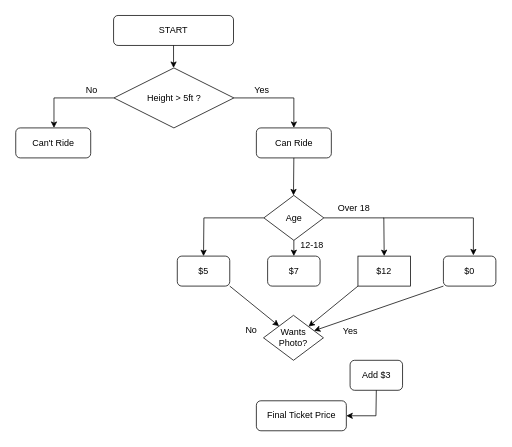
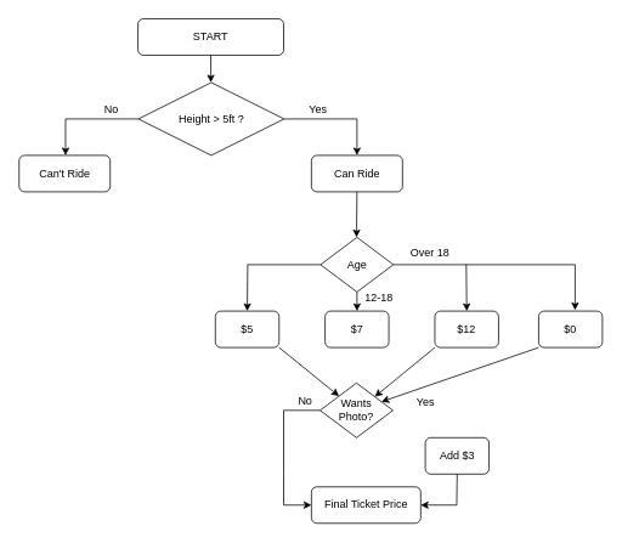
- <mxCell id="17" value="$12" style="whiteSpace=wrap;html=1;rounded=0;" vertex="1" parent="1"><mxGeometry x="477" y="341" width="70" height="40" as="geometry" /></mxCell>
+ <mxCell id="17" value="$12" style="rounded=1;whiteSpace=wrap;html=1;" vertex="1" parent="1"><mxGeometry x="477" y="341" width="70" height="40" as="geometry" /></mxCell>
+ <mxCell id="24" value="" style="endArrow=classic;html=1;rounded=0;exitX=0;exitY=0.5;exitDx=0;exitDy=0;entryX=0;entryY=0.5;entryDx=0;entryDy=0;" edge="1" parent="1" source="22" target="25"><mxGeometry width="50" height="50" relative="1" as="geometry"><mxPoint x="351" y="350" as="sourcePoint" /><mxPoint x="351" y="570" as="targetPoint" /><Array as="points"><mxPoint x="311" y="450" /><mxPoint x="311" y="520" /><mxPoint x="311" y="554" /></Array></mxGeometry></mxCell>
